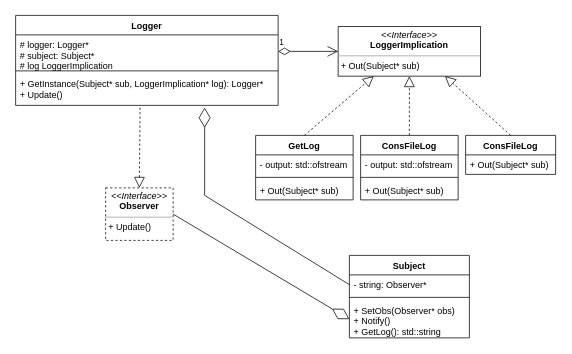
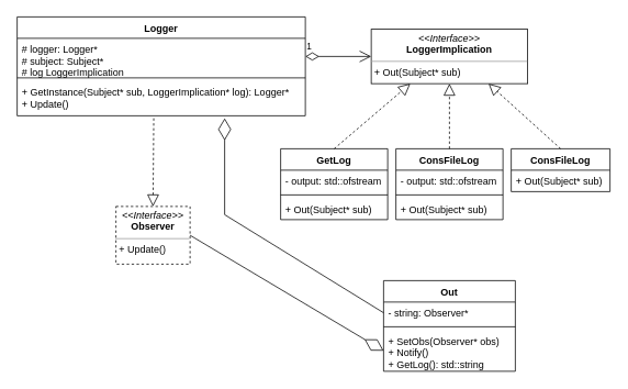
- <mxCell id="18" value="Subject" style="swimlane;fontStyle=1;align=center;verticalAlign=top;childLayout=stackLayout;horizontal=1;startSize=26;horizontalStack=0;resizeParent=1;resizeParentMax=0;resizeLast=0;collapsible=1;marginBottom=0;" parent="1" vertex="1"><mxGeometry x="465" y="340" width="160" height="110" as="geometry" /></mxCell>
+ <mxCell id="18" value="Out" style="swimlane;fontStyle=1;align=center;verticalAlign=top;childLayout=stackLayout;horizontal=1;startSize=26;horizontalStack=0;resizeParent=1;resizeParentMax=0;resizeLast=0;collapsible=1;marginBottom=0;" parent="1" vertex="1"><mxGeometry x="465" y="340" width="160" height="110" as="geometry" /></mxCell>
